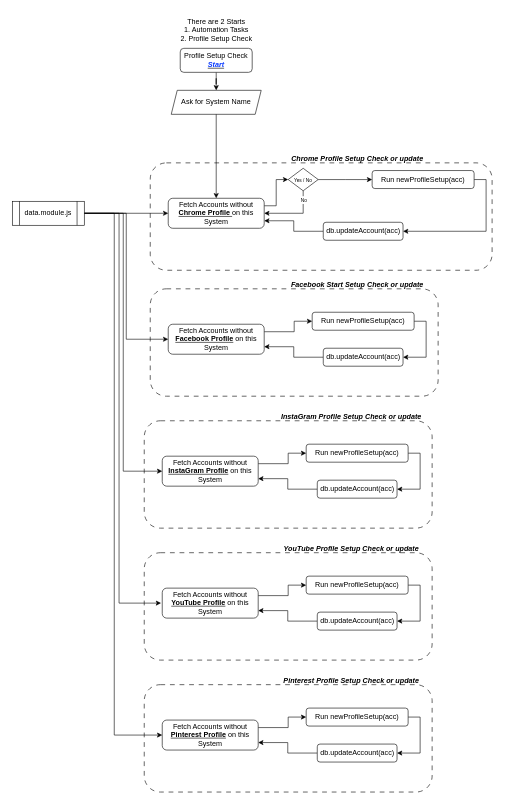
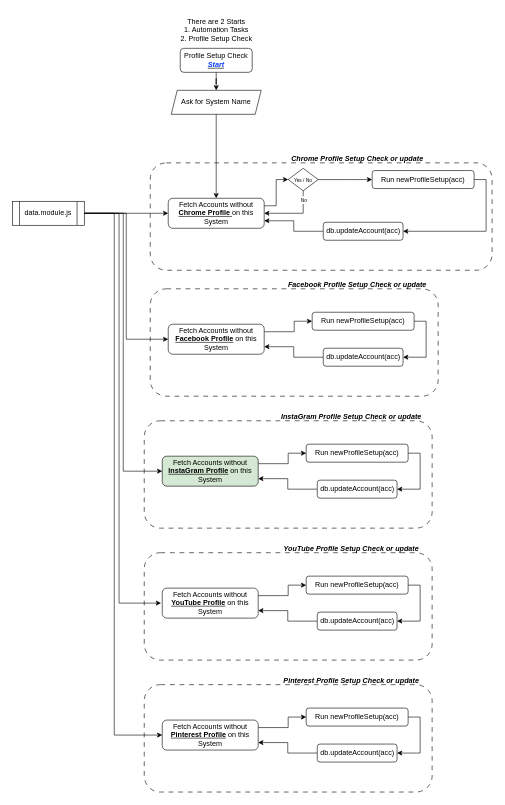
- <mxCell id="14" value="Facebook Start Setup Check or update" style="text;html=1;align=center;verticalAlign=middle;resizable=0;points=[];autosize=1;strokeColor=none;fillColor=none;fontStyle=3" parent="6" vertex="1"><mxGeometry x="225" width="240" height="30" as="geometry" /></mxCell>
+ <mxCell id="14" value="Facebook Profile Setup Check or update" style="text;html=1;align=center;verticalAlign=middle;resizable=0;points=[];autosize=1;strokeColor=none;fillColor=none;fontStyle=3" parent="6" vertex="1"><mxGeometry x="225" width="240" height="30" as="geometry" /></mxCell>
- <mxCell id="18" value="Fetch Accounts without &lt;b&gt;&lt;u&gt;InstaGram Profile&lt;/u&gt;&lt;/b&gt; on this System" style="whiteSpace=wrap;html=1;rounded=1;" parent="15" vertex="1"><mxGeometry x="30" y="80" width="160" height="50" as="geometry" /></mxCell>
+ <mxCell id="18" value="Fetch Accounts without &lt;b&gt;&lt;u&gt;InstaGram Profile&lt;/u&gt;&lt;/b&gt; on this System" style="whiteSpace=wrap;html=1;rounded=1;fillColor=#d5e8d4;" parent="15" vertex="1"><mxGeometry x="30" y="80" width="160" height="50" as="geometry" /></mxCell>
